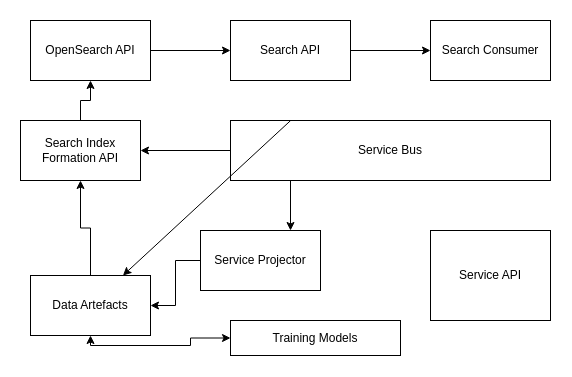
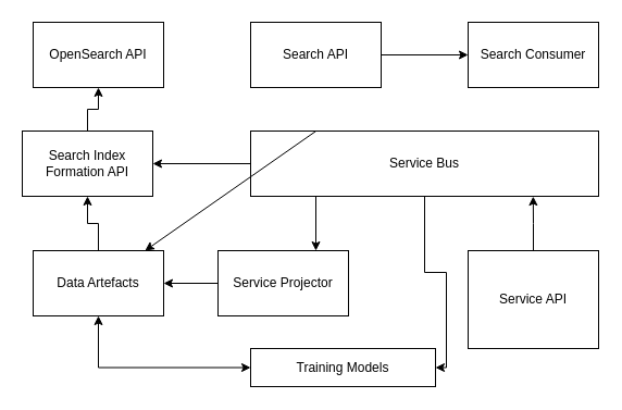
- <mxCell id="2" value="" style="edgeStyle=orthogonalEdgeStyle;rounded=0;orthogonalLoop=1;jettySize=auto;html=1;" parent="1" source="3" target="5" edge="1"><mxGeometry relative="1" as="geometry" /></mxCell>
+ <mxCell id="15" value="" style="edgeStyle=orthogonalEdgeStyle;rounded=0;orthogonalLoop=1;jettySize=auto;html=1;entryX=0.812;entryY=1.002;entryDx=0;entryDy=0;entryPerimeter=0;" parent="1" source="16" target="19" edge="1"><mxGeometry relative="1" as="geometry"><mxPoint x="490" y="190" as="targetPoint" /></mxGeometry></mxCell>
+ <mxCell id="14" value="" style="endArrow=classic;html=1;rounded=0;entryX=1;entryY=0.5;entryDx=0;entryDy=0;exitX=0.5;exitY=1;exitDx=0;exitDy=0;edgeStyle=orthogonalEdgeStyle;" parent="1" source="19" target="13" edge="1"><mxGeometry width="50" height="50" relative="1" as="geometry"><mxPoint x="530" y="510" as="sourcePoint" /><mxPoint x="580" y="460" as="targetPoint" /></mxGeometry></mxCell>
- <mxCell id="8" value="Data Artefacts" style="rounded=0;whiteSpace=wrap;html=1;" parent="1" vertex="1"><mxGeometry x="30" y="275" width="120" height="60" as="geometry" /></mxCell>
+ <mxCell id="8" value="Data Artefacts" style="rounded=0;whiteSpace=wrap;html=1;" parent="1" vertex="1"><mxGeometry x="30" y="230" width="120" height="60" as="geometry" /></mxCell>
